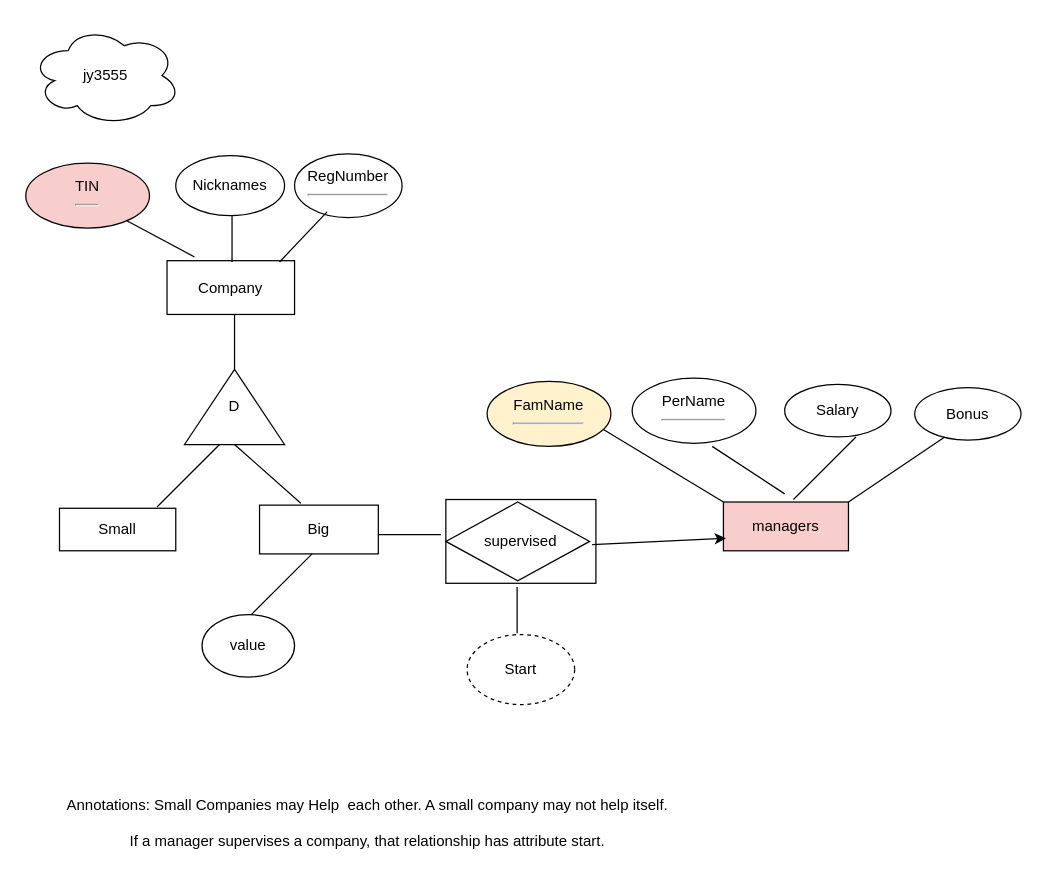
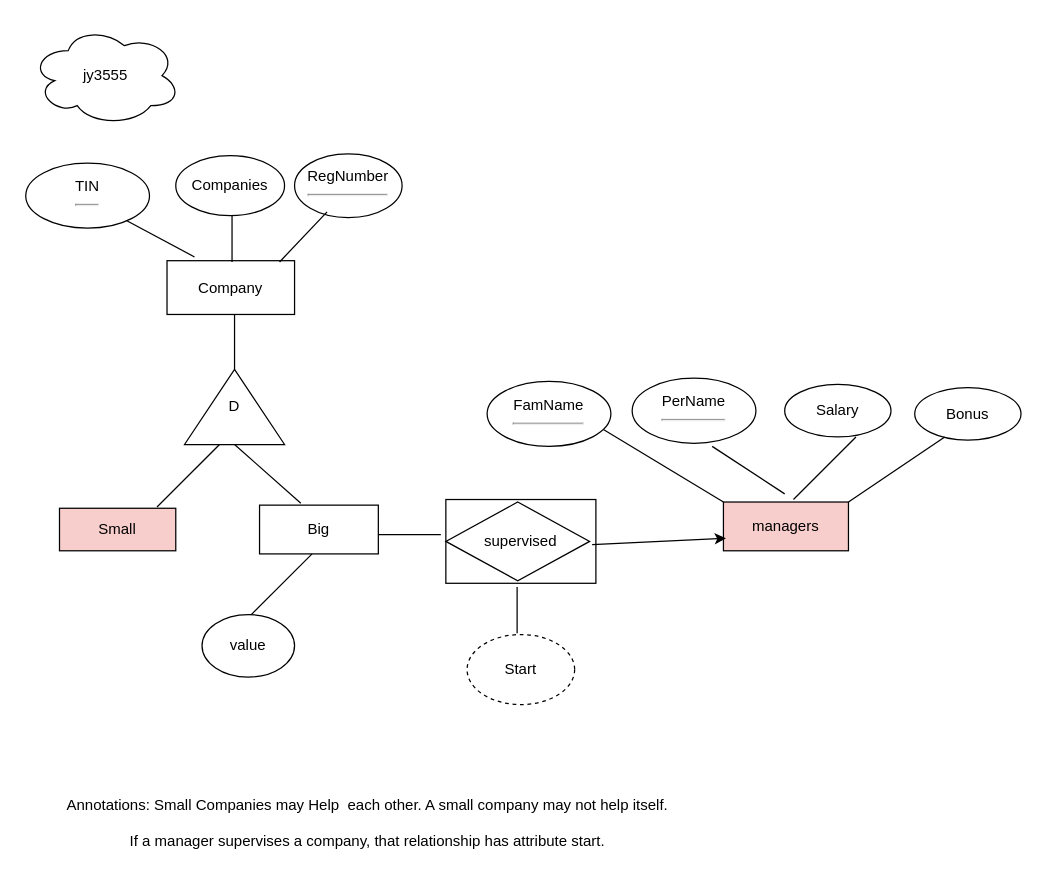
- <mxCell id="9" value="Nicknames" style="ellipse;whiteSpace=wrap;html=1;" vertex="1" parent="1"><mxGeometry x="140" y="124" width="87" height="48" as="geometry" /></mxCell>
+ <mxCell id="9" value="Companies" style="ellipse;whiteSpace=wrap;html=1;" vertex="1" parent="1"><mxGeometry x="140" y="124" width="87" height="48" as="geometry" /></mxCell>
- <mxCell id="5" value="TIN&lt;hr&gt;" style="ellipse;whiteSpace=wrap;html=1;fillColor=#f8cecc;" vertex="1" parent="1"><mxGeometry x="20" y="130" width="99" height="52" as="geometry" /></mxCell>
+ <mxCell id="5" value="TIN&lt;hr&gt;" style="ellipse;whiteSpace=wrap;html=1;" vertex="1" parent="1"><mxGeometry x="20" y="130" width="99" height="52" as="geometry" /></mxCell>
- <mxCell id="17" value="FamName&lt;hr&gt;" style="ellipse;whiteSpace=wrap;html=1;fillColor=#fff2cc;" vertex="1" parent="1"><mxGeometry x="389" y="304.5" width="99" height="52" as="geometry" /></mxCell>
+ <mxCell id="17" value="FamName&lt;hr&gt;" style="ellipse;whiteSpace=wrap;html=1;" vertex="1" parent="1"><mxGeometry x="389" y="304.5" width="99" height="52" as="geometry" /></mxCell>
- <mxCell id="14" value="Small" style="rounded=0;whiteSpace=wrap;html=1;" vertex="1" parent="1"><mxGeometry x="47" y="406" width="93" height="34" as="geometry" /></mxCell>
+ <mxCell id="14" value="Small" style="rounded=0;whiteSpace=wrap;html=1;fillColor=#f8cecc;" vertex="1" parent="1"><mxGeometry x="47" y="406" width="93" height="34" as="geometry" /></mxCell>
